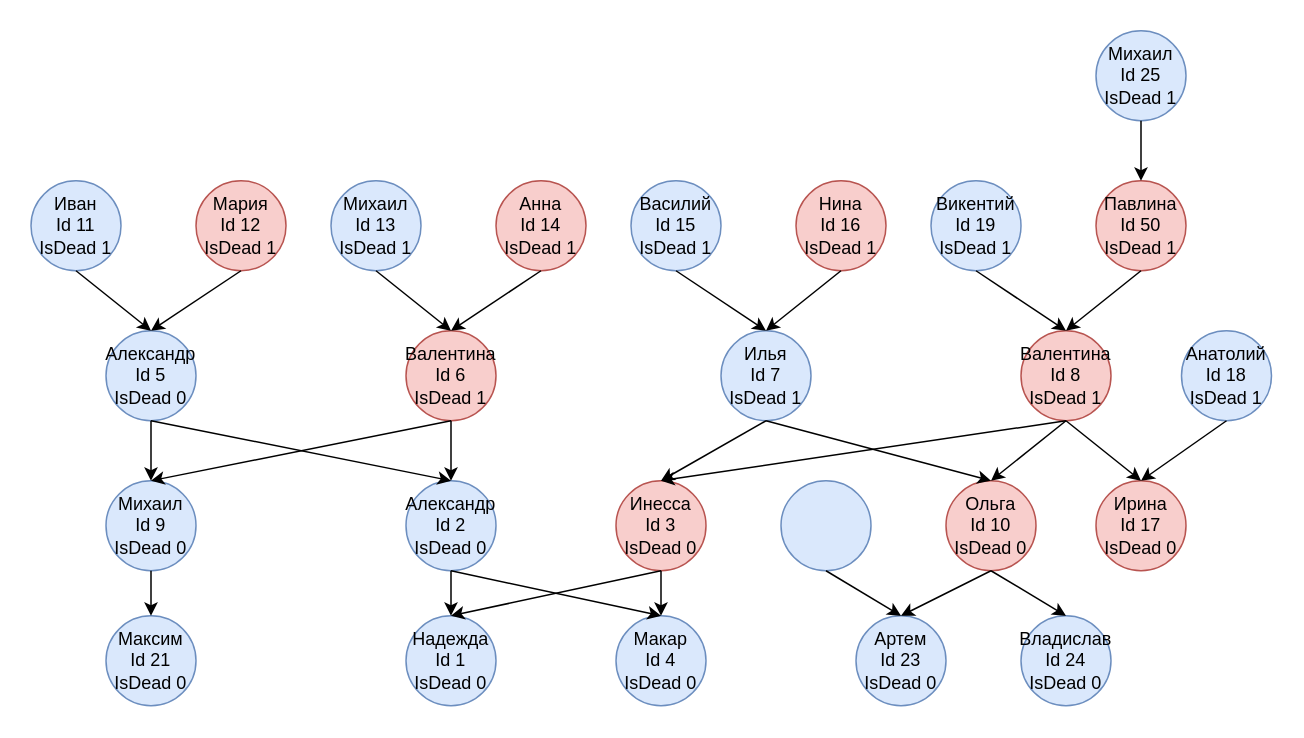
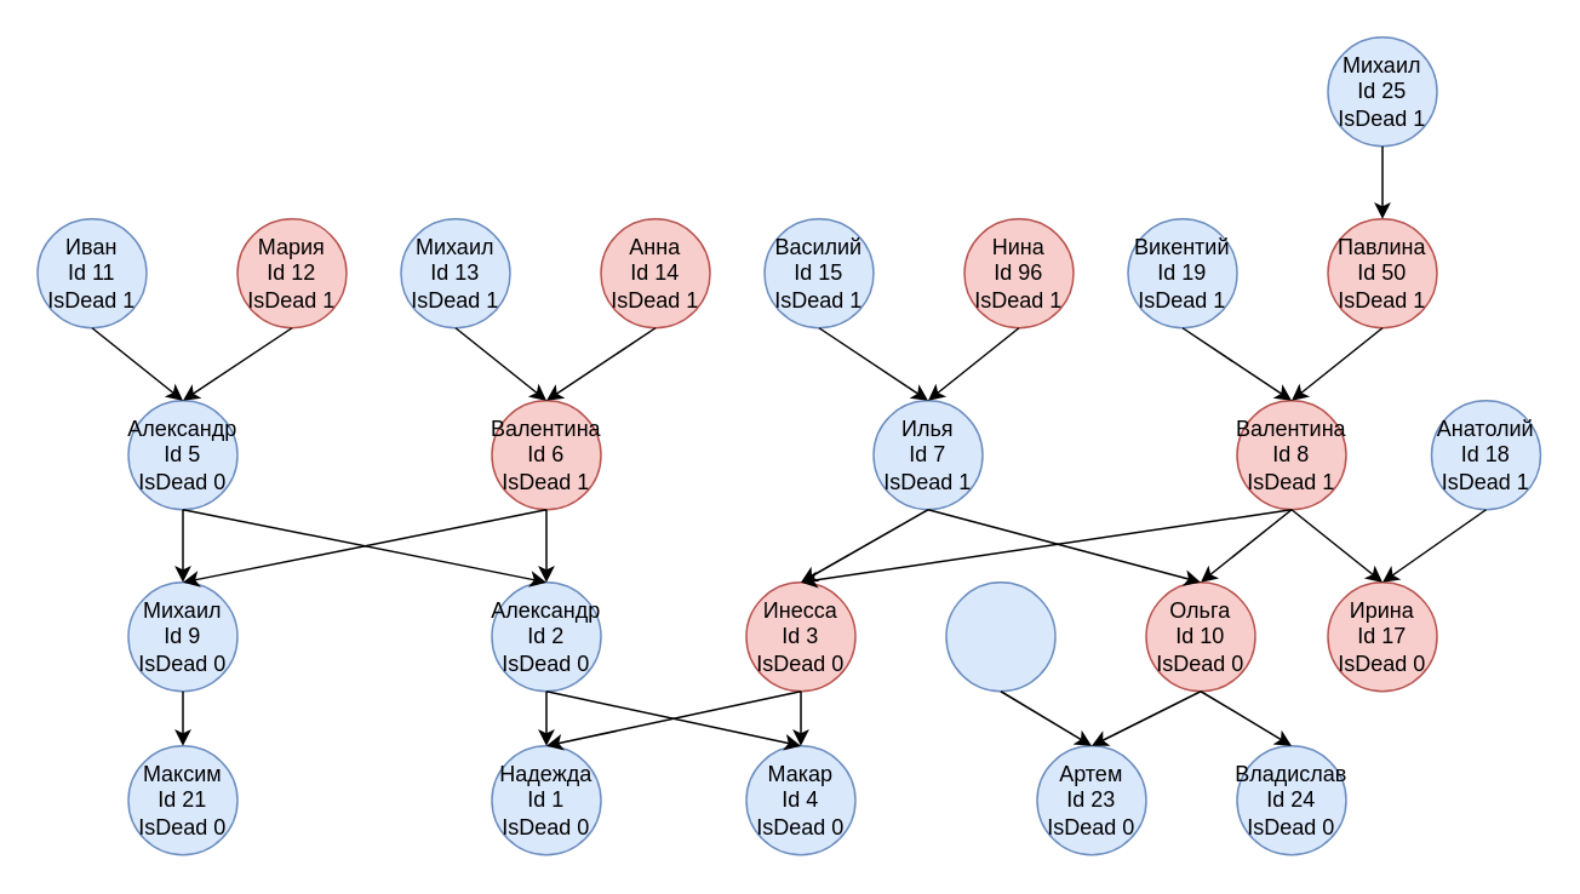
- <mxCell id="33" value="Нина&lt;div&gt;Id 16&lt;/div&gt;&lt;div&gt;IsDead 1&lt;/div&gt;" style="text;html=1;align=center;verticalAlign=middle;whiteSpace=wrap;rounded=0;" parent="1" vertex="1"><mxGeometry x="530" y="135" width="60" height="30" as="geometry" /></mxCell>
+ <mxCell id="33" value="Нина&lt;div&gt;Id 96&lt;/div&gt;&lt;div&gt;IsDead 1&lt;/div&gt;" style="text;html=1;align=center;verticalAlign=middle;whiteSpace=wrap;rounded=0;" parent="1" vertex="1"><mxGeometry x="530" y="135" width="60" height="30" as="geometry" /></mxCell>
